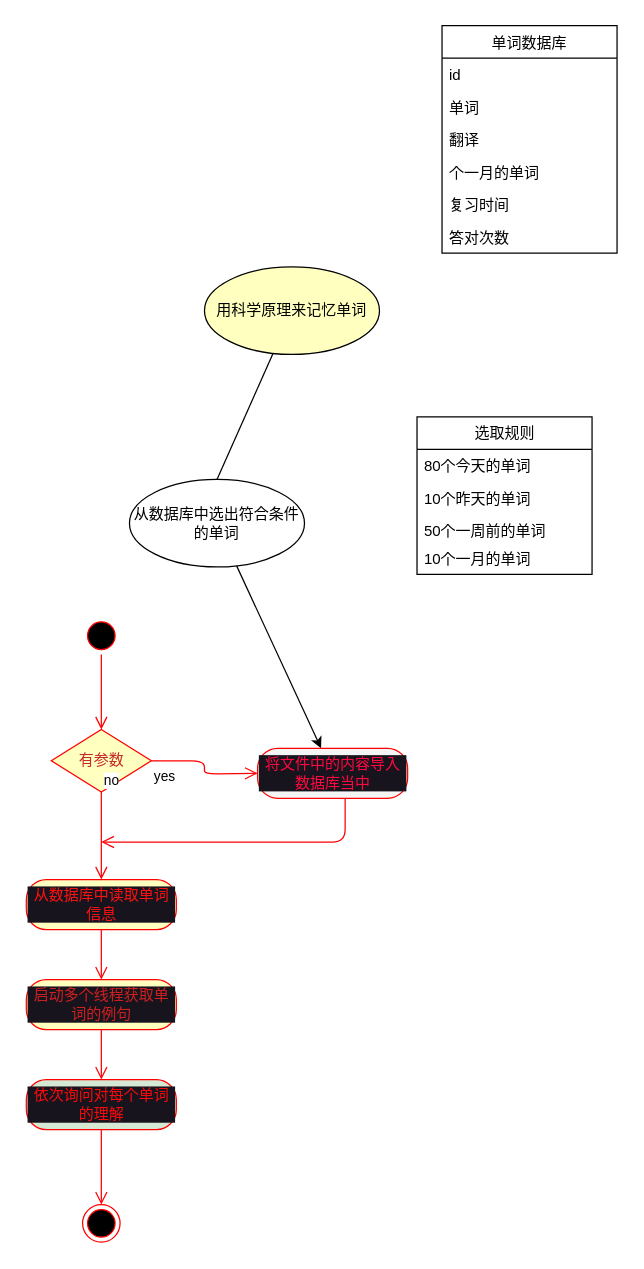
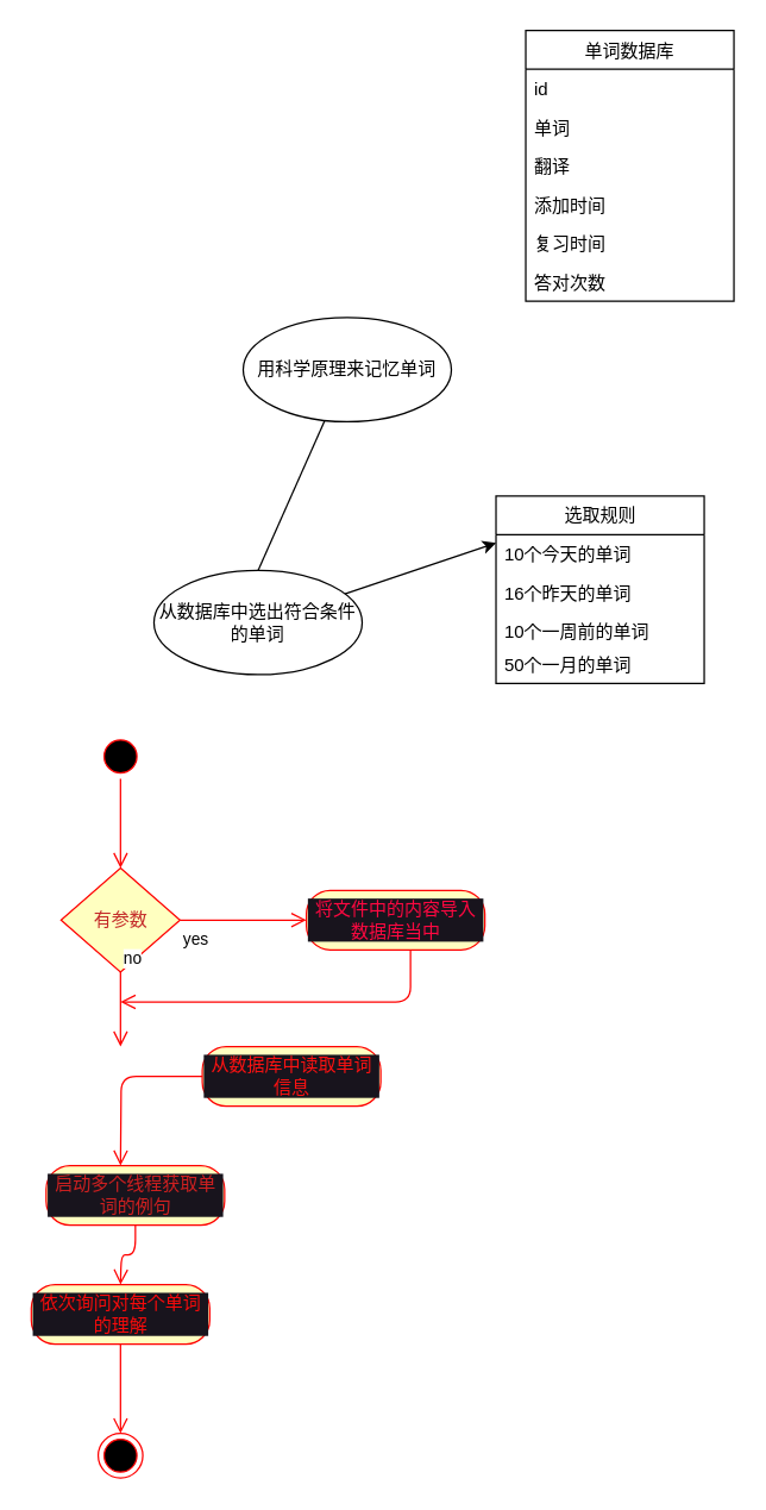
- <mxCell id="15" value="个一月的单词" style="text;strokeColor=none;fillColor=none;align=left;verticalAlign=top;spacingLeft=4;spacingRight=4;overflow=hidden;rotatable=0;points=[[0,0.5],[1,0.5]];portConstraint=eastwest;" vertex="1" parent="11"><mxGeometry y="104" width="140" height="26" as="geometry" /></mxCell>
+ <mxCell id="15" value="添加时间" style="text;strokeColor=none;fillColor=none;align=left;verticalAlign=top;spacingLeft=4;spacingRight=4;overflow=hidden;rotatable=0;points=[[0,0.5],[1,0.5]];portConstraint=eastwest;" vertex="1" parent="11"><mxGeometry y="104" width="140" height="26" as="geometry" /></mxCell>
- <mxCell id="3" value="用科学原理来记忆单词" style="ellipse;whiteSpace=wrap;html=1;fillColor=#ffffc0;" vertex="1" parent="1"><mxGeometry x="163" y="213" width="140" height="70" as="geometry" /></mxCell>
+ <mxCell id="3" value="用科学原理来记忆单词" style="ellipse;whiteSpace=wrap;html=1;" vertex="1" parent="1"><mxGeometry x="163" y="213" width="140" height="70" as="geometry" /></mxCell>
- <mxCell id="7" value="80个今天的单词" style="text;strokeColor=none;fillColor=none;align=left;verticalAlign=top;spacingLeft=4;spacingRight=4;overflow=hidden;rotatable=0;points=[[0,0.5],[1,0.5]];portConstraint=eastwest;whiteSpace=wrap;html=1;" vertex="1" parent="6"><mxGeometry y="26" width="140" height="26" as="geometry" /></mxCell>
+ <mxCell id="7" value="10个今天的单词" style="text;strokeColor=none;fillColor=none;align=left;verticalAlign=top;spacingLeft=4;spacingRight=4;overflow=hidden;rotatable=0;points=[[0,0.5],[1,0.5]];portConstraint=eastwest;whiteSpace=wrap;html=1;" vertex="1" parent="6"><mxGeometry y="26" width="140" height="26" as="geometry" /></mxCell>
- <mxCell id="8" value="10个昨天的单词" style="text;strokeColor=none;fillColor=none;align=left;verticalAlign=top;spacingLeft=4;spacingRight=4;overflow=hidden;rotatable=0;points=[[0,0.5],[1,0.5]];portConstraint=eastwest;whiteSpace=wrap;html=1;" vertex="1" parent="6"><mxGeometry y="52" width="140" height="26" as="geometry" /></mxCell>
+ <mxCell id="8" value="16个昨天的单词" style="text;strokeColor=none;fillColor=none;align=left;verticalAlign=top;spacingLeft=4;spacingRight=4;overflow=hidden;rotatable=0;points=[[0,0.5],[1,0.5]];portConstraint=eastwest;whiteSpace=wrap;html=1;" vertex="1" parent="6"><mxGeometry y="52" width="140" height="26" as="geometry" /></mxCell>
- <mxCell id="9" value="50个一周前的单词" style="text;strokeColor=none;fillColor=none;align=left;verticalAlign=top;spacingLeft=4;spacingRight=4;overflow=hidden;rotatable=0;points=[[0,0.5],[1,0.5]];portConstraint=eastwest;whiteSpace=wrap;html=1;" vertex="1" parent="6"><mxGeometry y="78" width="140" height="22" as="geometry" /></mxCell>
+ <mxCell id="9" value="10个一周前的单词" style="text;strokeColor=none;fillColor=none;align=left;verticalAlign=top;spacingLeft=4;spacingRight=4;overflow=hidden;rotatable=0;points=[[0,0.5],[1,0.5]];portConstraint=eastwest;whiteSpace=wrap;html=1;" vertex="1" parent="6"><mxGeometry y="78" width="140" height="22" as="geometry" /></mxCell>
- <mxCell id="10" value="10个一月的单词" style="text;strokeColor=none;fillColor=none;align=left;verticalAlign=top;spacingLeft=4;spacingRight=4;overflow=hidden;rotatable=0;points=[[0,0.5],[1,0.5]];portConstraint=eastwest;whiteSpace=wrap;html=1;" vertex="1" parent="6"><mxGeometry y="100" width="140" height="26" as="geometry" /></mxCell>
+ <mxCell id="10" value="50个一月的单词" style="text;strokeColor=none;fillColor=none;align=left;verticalAlign=top;spacingLeft=4;spacingRight=4;overflow=hidden;rotatable=0;points=[[0,0.5],[1,0.5]];portConstraint=eastwest;whiteSpace=wrap;html=1;" vertex="1" parent="6"><mxGeometry y="100" width="140" height="26" as="geometry" /></mxCell>
- <mxCell id="4" style="edgeStyle=none;html=1;" edge="1" parent="1" source="5" target="28"><mxGeometry relative="1" as="geometry" /></mxCell>
+ <mxCell id="4" style="edgeStyle=none;html=1;entryX=0;entryY=0.25;entryDx=0;entryDy=0;" edge="1" parent="1" source="5" target="6"><mxGeometry relative="1" as="geometry" /></mxCell>
- <mxCell id="21" value="&lt;font color=&quot;#c32828&quot;&gt;有参数&lt;/font&gt;" style="rhombus;whiteSpace=wrap;html=1;fillColor=#ffffc0;strokeColor=#ff0000;" vertex="1" parent="18"><mxGeometry x="20" y="90" width="80" height="50" as="geometry" /></mxCell>
+ <mxCell id="21" value="&lt;font color=&quot;#c32828&quot;&gt;有参数&lt;/font&gt;" style="rhombus;whiteSpace=wrap;html=1;fillColor=#ffffc0;strokeColor=#ff0000;" vertex="1" parent="18"><mxGeometry x="20" y="90" width="80" height="70" as="geometry" /></mxCell>
- <mxCell id="28" value="将文件中的内容导入数据库当中" style="rounded=1;whiteSpace=wrap;html=1;arcSize=40;fontColor=#FF0841;fillColor=#f5f5f5;strokeColor=#ff0000;labelBackgroundColor=#18141D;" vertex="1" parent="18"><mxGeometry x="185" y="105" width="120" height="40" as="geometry" /></mxCell>
+ <mxCell id="28" value="将文件中的内容导入数据库当中" style="rounded=1;whiteSpace=wrap;html=1;arcSize=40;fontColor=#FF0841;fillColor=#ffffc0;strokeColor=#ff0000;labelBackgroundColor=#18141D;" vertex="1" parent="18"><mxGeometry x="185" y="105" width="120" height="40" as="geometry" /></mxCell>
- <mxCell id="24" value="&lt;font color=&quot;#fd1212&quot;&gt;从数据库中读取单词信息&lt;/font&gt;" style="rounded=1;whiteSpace=wrap;html=1;arcSize=40;fontColor=#000000;fillColor=#ffffc0;strokeColor=#ff0000;labelBackgroundColor=#18141D;" vertex="1" parent="18"><mxGeometry y="210" width="120" height="40" as="geometry" /></mxCell>
+ <mxCell id="24" value="&lt;font color=&quot;#fd1212&quot;&gt;从数据库中读取单词信息&lt;/font&gt;" style="rounded=1;whiteSpace=wrap;html=1;arcSize=40;fontColor=#000000;fillColor=#ffffc0;strokeColor=#ff0000;labelBackgroundColor=#18141D;" vertex="1" parent="18"><mxGeometry x="115" y="210" width="120" height="40" as="geometry" /></mxCell>
- <mxCell id="26" value="&lt;font color=&quot;#cf2020&quot;&gt;启动多个线程获取单词的例句&lt;/font&gt;" style="rounded=1;whiteSpace=wrap;html=1;arcSize=40;fontColor=#000000;fillColor=#ffffc0;strokeColor=#ff0000;labelBackgroundColor=#18141D;" vertex="1" parent="18"><mxGeometry y="290" width="120" height="40" as="geometry" /></mxCell>
+ <mxCell id="26" value="&lt;font color=&quot;#cf2020&quot;&gt;启动多个线程获取单词的例句&lt;/font&gt;" style="rounded=1;whiteSpace=wrap;html=1;arcSize=40;fontColor=#000000;fillColor=#ffffc0;strokeColor=#ff0000;labelBackgroundColor=#18141D;" vertex="1" parent="18"><mxGeometry x="10" y="290" width="120" height="40" as="geometry" /></mxCell>
- <mxCell id="30" value="依次询问对每个单词的理解" style="rounded=1;whiteSpace=wrap;html=1;arcSize=40;fontColor=#f90b0b;fillColor=#d5e8d4;strokeColor=#ff0000;labelBackgroundColor=#18141D;fontFamily=Helvetica;fontSize=12;" vertex="1" parent="18"><mxGeometry y="370" width="120" height="40" as="geometry" /></mxCell>
+ <mxCell id="30" value="依次询问对每个单词的理解" style="rounded=1;whiteSpace=wrap;html=1;arcSize=40;fontColor=#f90b0b;fillColor=#ffffc0;strokeColor=#ff0000;labelBackgroundColor=#18141D;fontFamily=Helvetica;fontSize=12;" vertex="1" parent="18"><mxGeometry y="370" width="120" height="40" as="geometry" /></mxCell>
